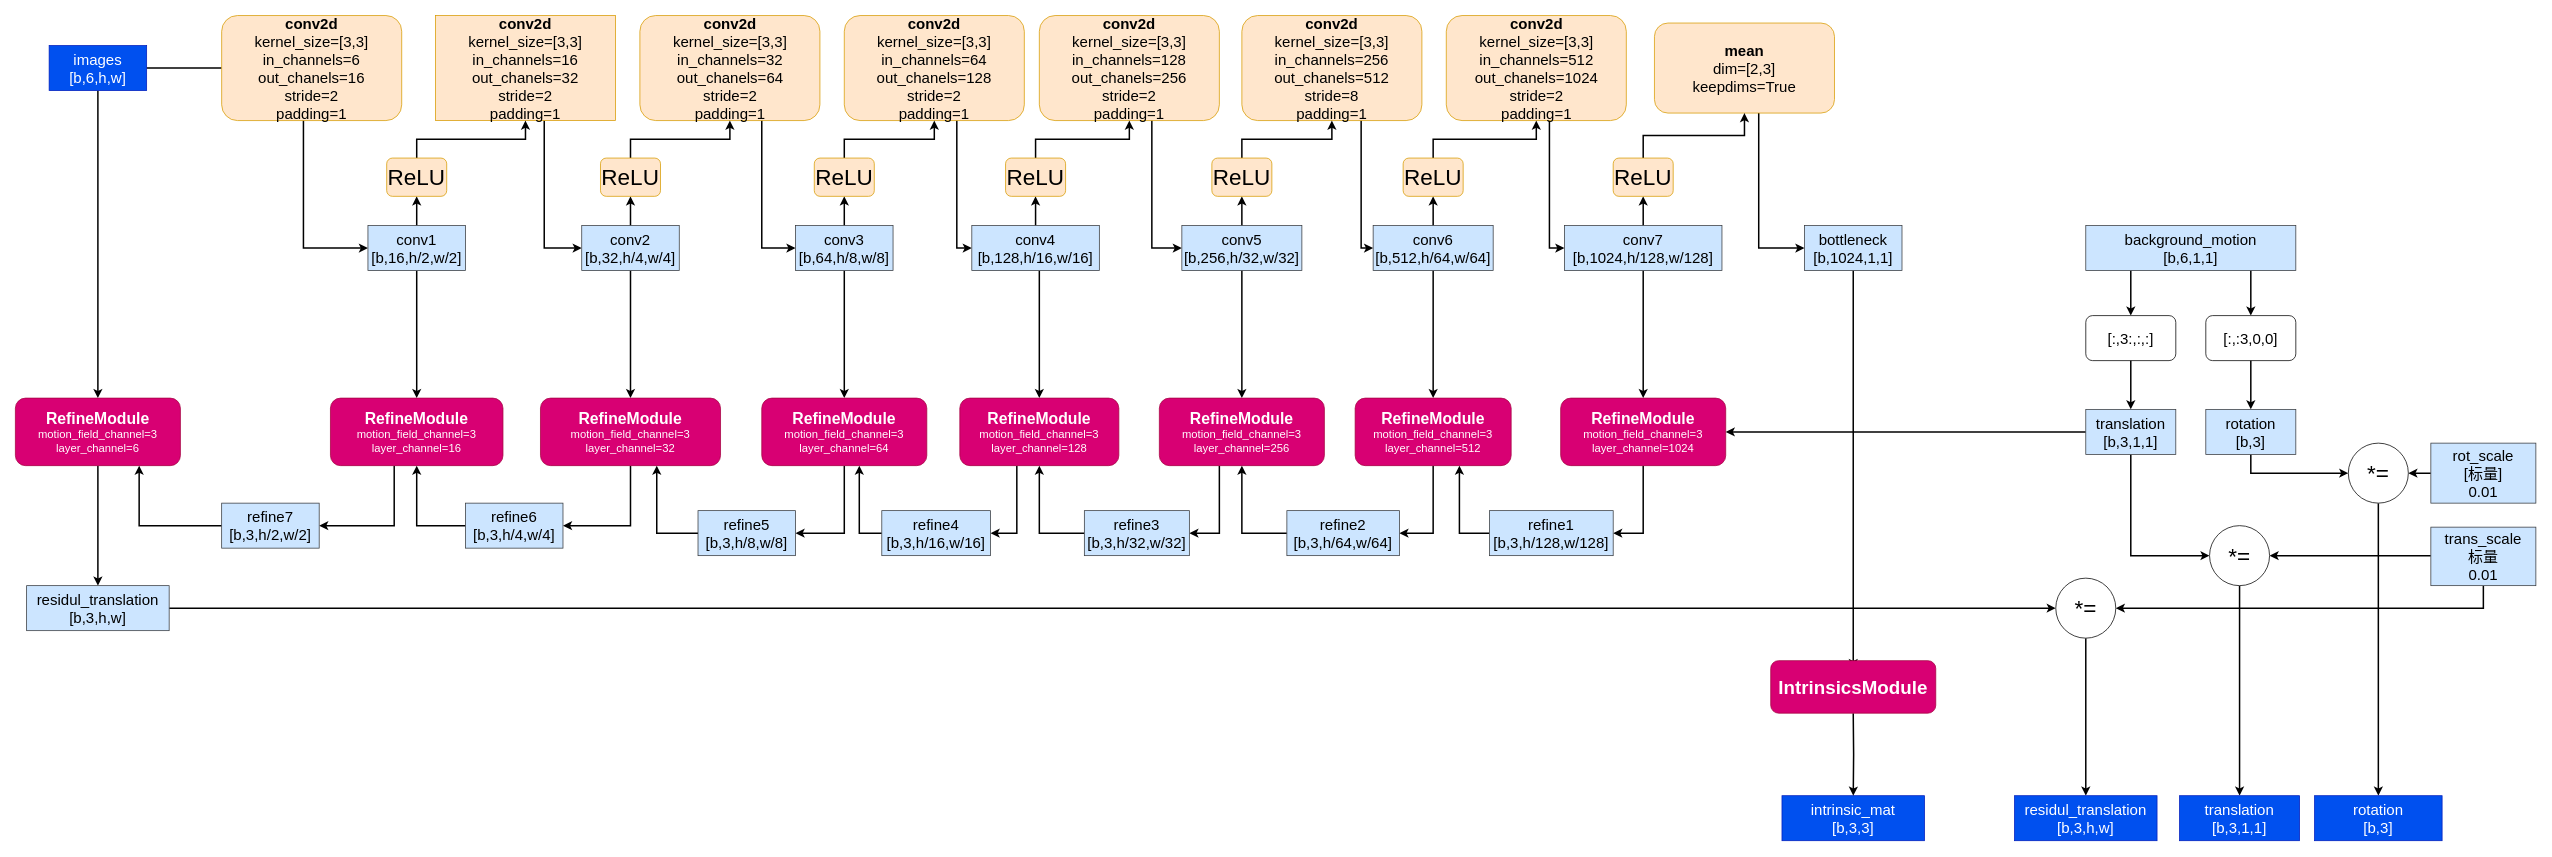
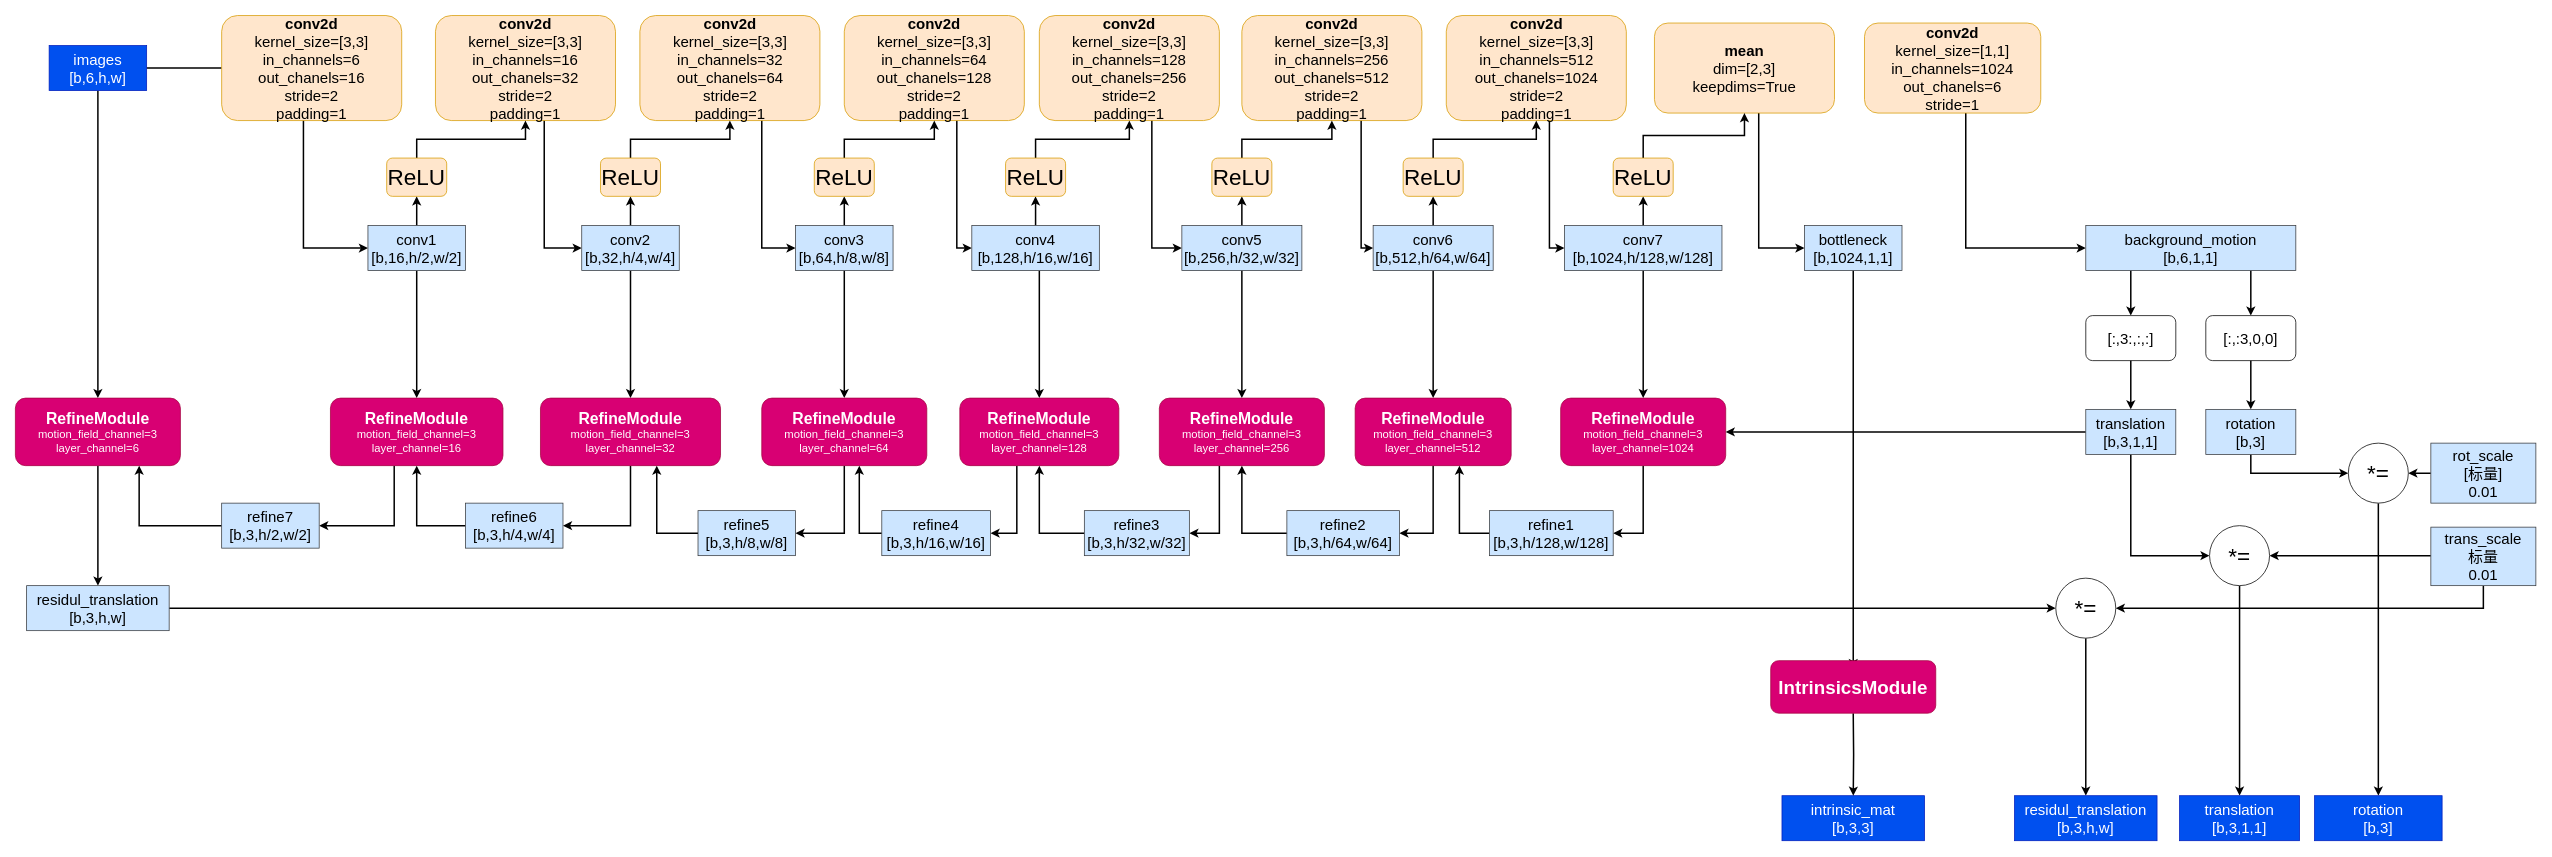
- <mxCell id="10" value="&lt;font style=&quot;font-size: 20px&quot;&gt;&lt;b&gt;conv2d&lt;/b&gt;&lt;br&gt;kernel_size=[3,3]&lt;br&gt;in_channels=16&lt;br&gt;out_chanels=32&lt;br&gt;stride=2&lt;br&gt;padding=1&lt;br&gt;&lt;/font&gt;" style="whiteSpace=wrap;html=1;fillColor=#ffe6cc;strokeColor=#d79b00;rounded=0;" parent="1" vertex="1"><mxGeometry x="580" y="20" width="240" height="140" as="geometry" /></mxCell>
+ <mxCell id="10" value="&lt;font style=&quot;font-size: 20px&quot;&gt;&lt;b&gt;conv2d&lt;/b&gt;&lt;br&gt;kernel_size=[3,3]&lt;br&gt;in_channels=16&lt;br&gt;out_chanels=32&lt;br&gt;stride=2&lt;br&gt;padding=1&lt;br&gt;&lt;/font&gt;" style="rounded=1;whiteSpace=wrap;html=1;fillColor=#ffe6cc;strokeColor=#d79b00;" parent="1" vertex="1"><mxGeometry x="580" y="20" width="240" height="140" as="geometry" /></mxCell>
- <mxCell id="18" value="&lt;font style=&quot;font-size: 20px&quot;&gt;&lt;b&gt;conv2d&lt;/b&gt;&lt;br&gt;kernel_size=[3,3]&lt;br&gt;in_channels=256&lt;br&gt;out_chanels=512&lt;br&gt;stride=8&lt;br&gt;padding=1&lt;br&gt;&lt;/font&gt;" style="rounded=1;whiteSpace=wrap;html=1;fillColor=#ffe6cc;strokeColor=#d79b00;" parent="1" vertex="1"><mxGeometry x="1655" y="20" width="240" height="140" as="geometry" /></mxCell>
+ <mxCell id="18" value="&lt;font style=&quot;font-size: 20px&quot;&gt;&lt;b&gt;conv2d&lt;/b&gt;&lt;br&gt;kernel_size=[3,3]&lt;br&gt;in_channels=256&lt;br&gt;out_chanels=512&lt;br&gt;stride=2&lt;br&gt;padding=1&lt;br&gt;&lt;/font&gt;" style="rounded=1;whiteSpace=wrap;html=1;fillColor=#ffe6cc;strokeColor=#d79b00;" parent="1" vertex="1"><mxGeometry x="1655" y="20" width="240" height="140" as="geometry" /></mxCell>
+ <mxCell id="46" value="&lt;font style=&quot;font-size: 20px&quot;&gt;&lt;b&gt;conv2d&lt;/b&gt;&lt;br&gt;kernel_size=[1,1]&lt;br&gt;in_channels=1024&lt;br&gt;out_chanels=6&lt;br&gt;stride=1&lt;br&gt;&lt;/font&gt;" style="rounded=1;whiteSpace=wrap;html=1;fillColor=#ffe6cc;strokeColor=#d79b00;" parent="1" vertex="1"><mxGeometry x="2485" y="30" width="235" height="120" as="geometry" /></mxCell>
+ <mxCell id="45" style="edgeStyle=orthogonalEdgeStyle;rounded=0;orthogonalLoop=1;jettySize=auto;html=1;strokeWidth=2;" parent="1" source="46" target="49" edge="1"><mxGeometry relative="1" as="geometry"><Array as="points"><mxPoint x="2620" y="330" /></Array></mxGeometry></mxCell>
